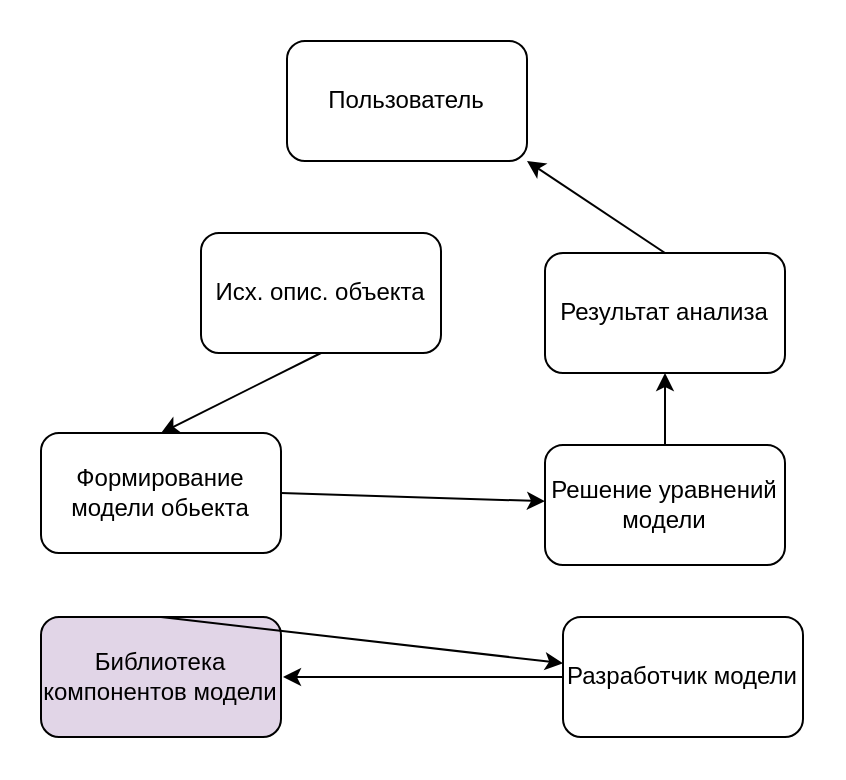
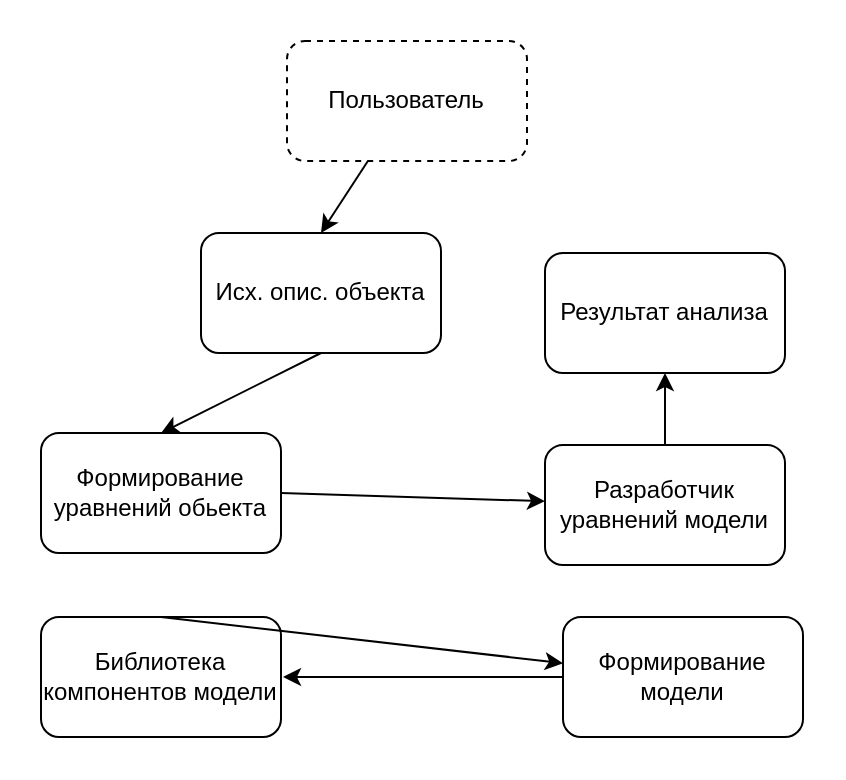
- <mxCell id="2" value="Пользователь" style="rounded=1;whiteSpace=wrap;html=1;" vertex="1" parent="1"><mxGeometry x="143" y="20" width="120" height="60" as="geometry" /></mxCell>
+ <mxCell id="2" value="Пользователь" style="rounded=1;whiteSpace=wrap;html=1;dashed=1;" vertex="1" parent="1"><mxGeometry x="143" y="20" width="120" height="60" as="geometry" /></mxCell>
+ <mxCell id="10" value="" style="endArrow=classic;html=1;rounded=0;entryX=0.5;entryY=0;entryDx=0;entryDy=0;" edge="1" parent="1" source="2" target="4"><mxGeometry width="50" height="50" relative="1" as="geometry"><mxPoint x="182" y="181" as="sourcePoint" /><mxPoint x="232" y="131" as="targetPoint" /></mxGeometry></mxCell>
- <mxCell id="12" value="" style="endArrow=classic;html=1;rounded=0;entryX=1;entryY=1;entryDx=0;entryDy=0;exitX=0.5;exitY=0;exitDx=0;exitDy=0;" edge="1" parent="1" source="3" target="2"><mxGeometry width="50" height="50" relative="1" as="geometry"><mxPoint x="182" y="181" as="sourcePoint" /><mxPoint x="232" y="131" as="targetPoint" /></mxGeometry></mxCell>
- <mxCell id="5" value="Формирование модели обьекта" style="rounded=1;whiteSpace=wrap;html=1;" vertex="1" parent="1"><mxGeometry x="20" y="216" width="120" height="60" as="geometry" /></mxCell>
+ <mxCell id="5" value="Формирование уравнений обьекта" style="rounded=1;whiteSpace=wrap;html=1;" vertex="1" parent="1"><mxGeometry x="20" y="216" width="120" height="60" as="geometry" /></mxCell>
- <mxCell id="6" value="Решение уравнений модели" style="rounded=1;whiteSpace=wrap;html=1;" vertex="1" parent="1"><mxGeometry x="272" y="222" width="120" height="60" as="geometry" /></mxCell>
+ <mxCell id="6" value="Разработчик уравнений модели" style="rounded=1;whiteSpace=wrap;html=1;" vertex="1" parent="1"><mxGeometry x="272" y="222" width="120" height="60" as="geometry" /></mxCell>
- <mxCell id="7" value="Библиотека компонентов модели" style="rounded=1;whiteSpace=wrap;html=1;fillColor=#e1d5e7;" vertex="1" parent="1"><mxGeometry x="20" y="308" width="120" height="60" as="geometry" /></mxCell>
+ <mxCell id="7" value="Библиотека компонентов модели" style="rounded=1;whiteSpace=wrap;html=1;" vertex="1" parent="1"><mxGeometry x="20" y="308" width="120" height="60" as="geometry" /></mxCell>
- <mxCell id="8" value="Разработчик модели" style="rounded=1;whiteSpace=wrap;html=1;" vertex="1" parent="1"><mxGeometry x="281" y="308" width="120" height="60" as="geometry" /></mxCell>
+ <mxCell id="8" value="Формирование модели" style="rounded=1;whiteSpace=wrap;html=1;" vertex="1" parent="1"><mxGeometry x="281" y="308" width="120" height="60" as="geometry" /></mxCell>
